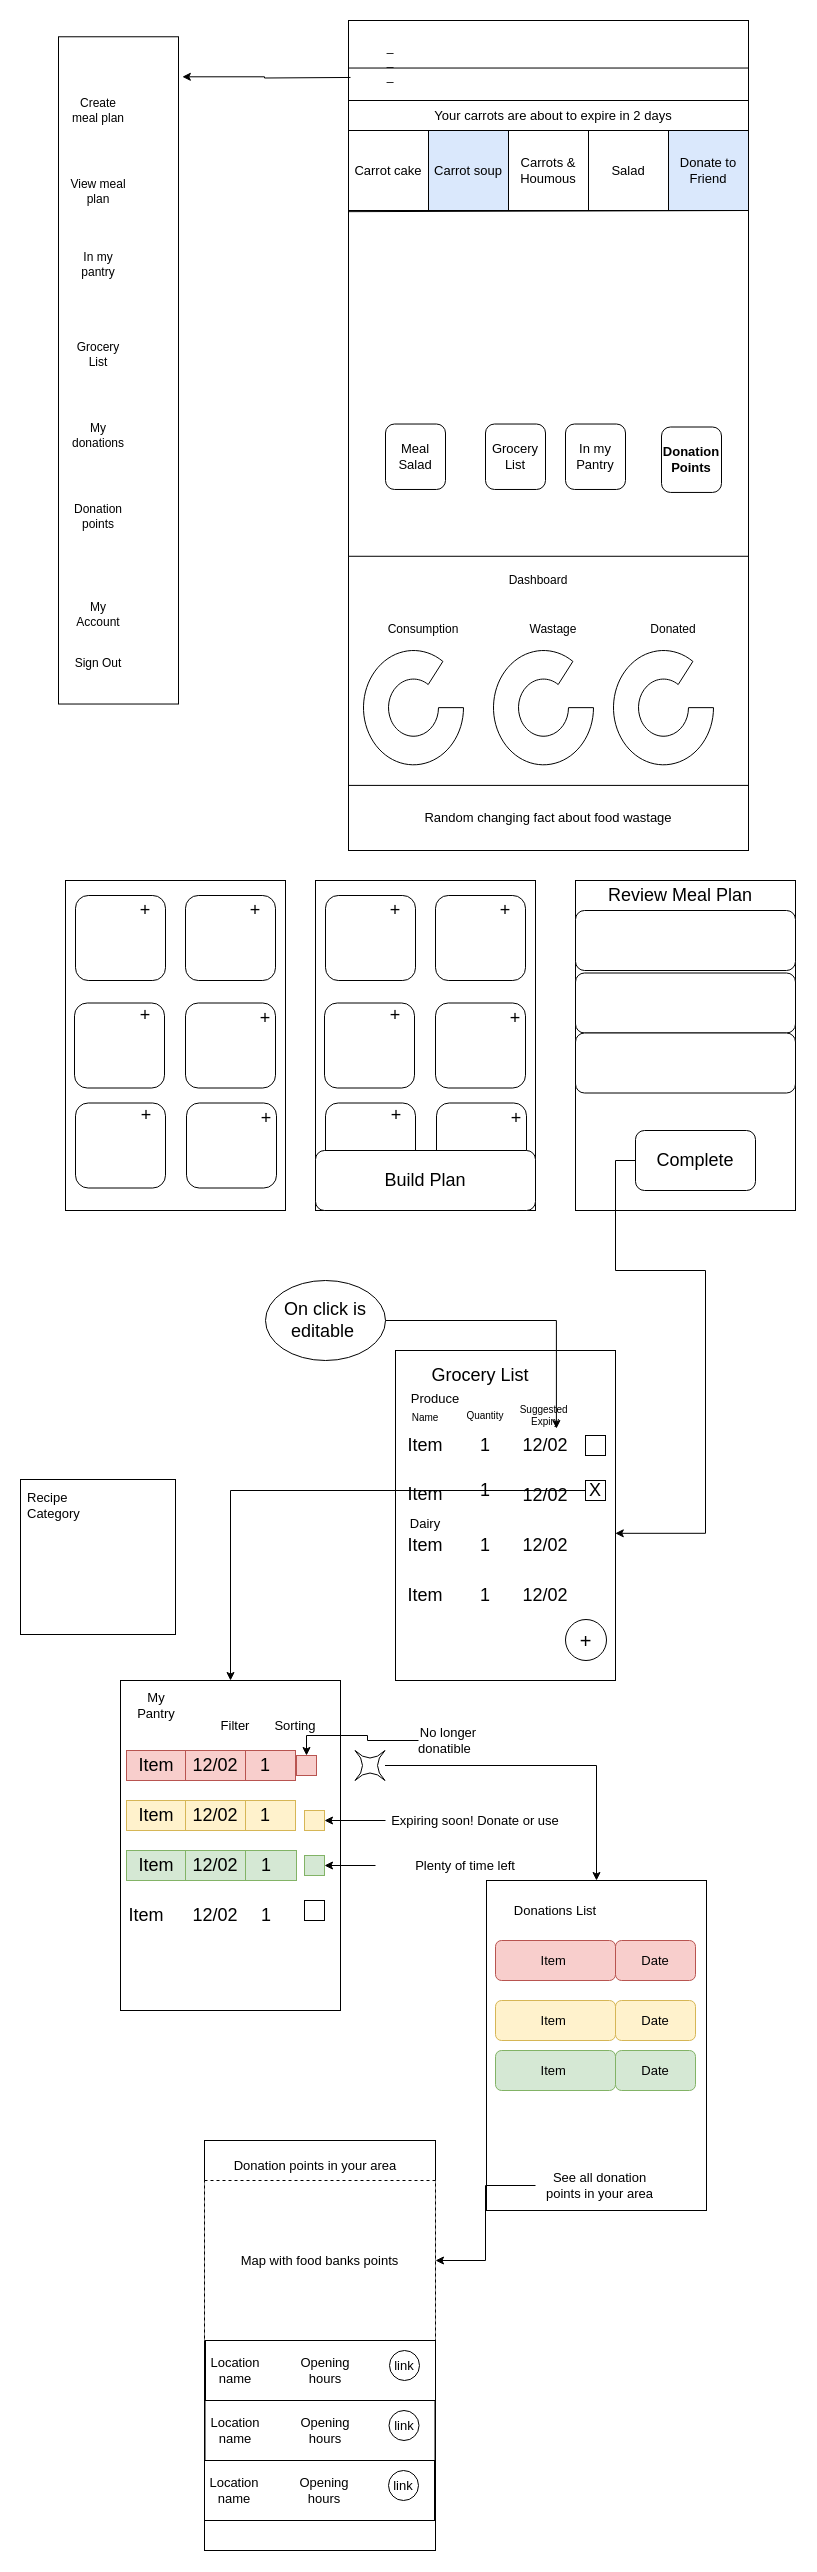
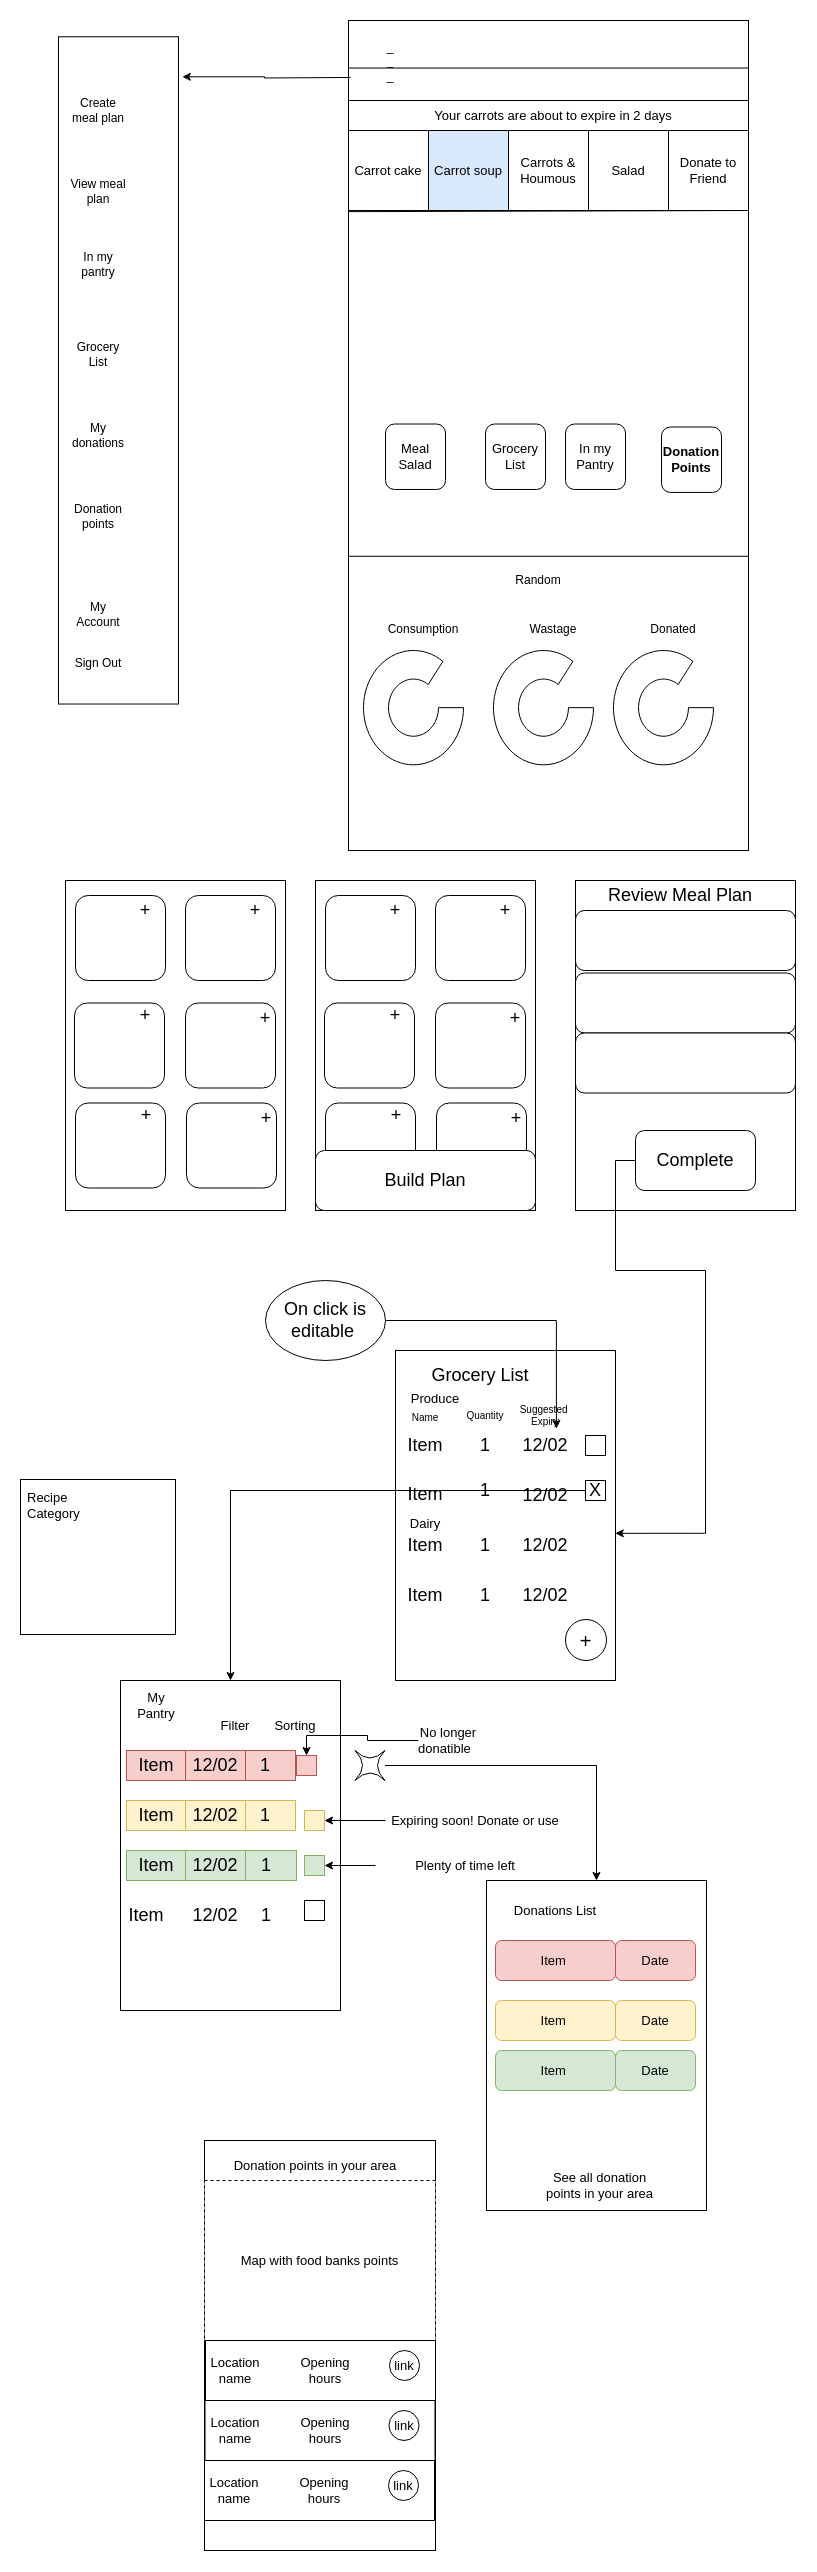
- <mxCell id="28" value="Donate to Friend" style="whiteSpace=wrap;html=1;aspect=fixed;fontSize=13;fillColor=#dae8fc;" vertex="1" parent="2"><mxGeometry x="610" y="110" width="80" height="80" as="geometry" /></mxCell>
+ <mxCell id="28" value="Donate to Friend" style="whiteSpace=wrap;html=1;aspect=fixed;fontSize=13;" vertex="1" parent="2"><mxGeometry x="610" y="110" width="80" height="80" as="geometry" /></mxCell>
- <mxCell id="12" value="Dashboard" style="text;html=1;strokeColor=none;fillColor=none;align=center;verticalAlign=middle;whiteSpace=wrap;rounded=0;" vertex="1" parent="2"><mxGeometry x="450" y="535.764" width="60" height="48.824" as="geometry" /></mxCell>
+ <mxCell id="12" value="Random" style="text;html=1;strokeColor=none;fillColor=none;align=center;verticalAlign=middle;whiteSpace=wrap;rounded=0;" vertex="1" parent="2"><mxGeometry x="450" y="535.764" width="60" height="48.824" as="geometry" /></mxCell>
- <mxCell id="19" value="Random changing fact about food wastage" style="rounded=0;whiteSpace=wrap;html=1;fontSize=13;" vertex="1" parent="2"><mxGeometry x="290" y="764.902" width="400" height="65.098" as="geometry" /></mxCell>
- <mxCell id="131" style="edgeStyle=orthogonalEdgeStyle;rounded=0;orthogonalLoop=1;jettySize=auto;html=1;fontSize=13;" edge="1" parent="1" source="132" target="134"><mxGeometry relative="1" as="geometry" /></mxCell>
